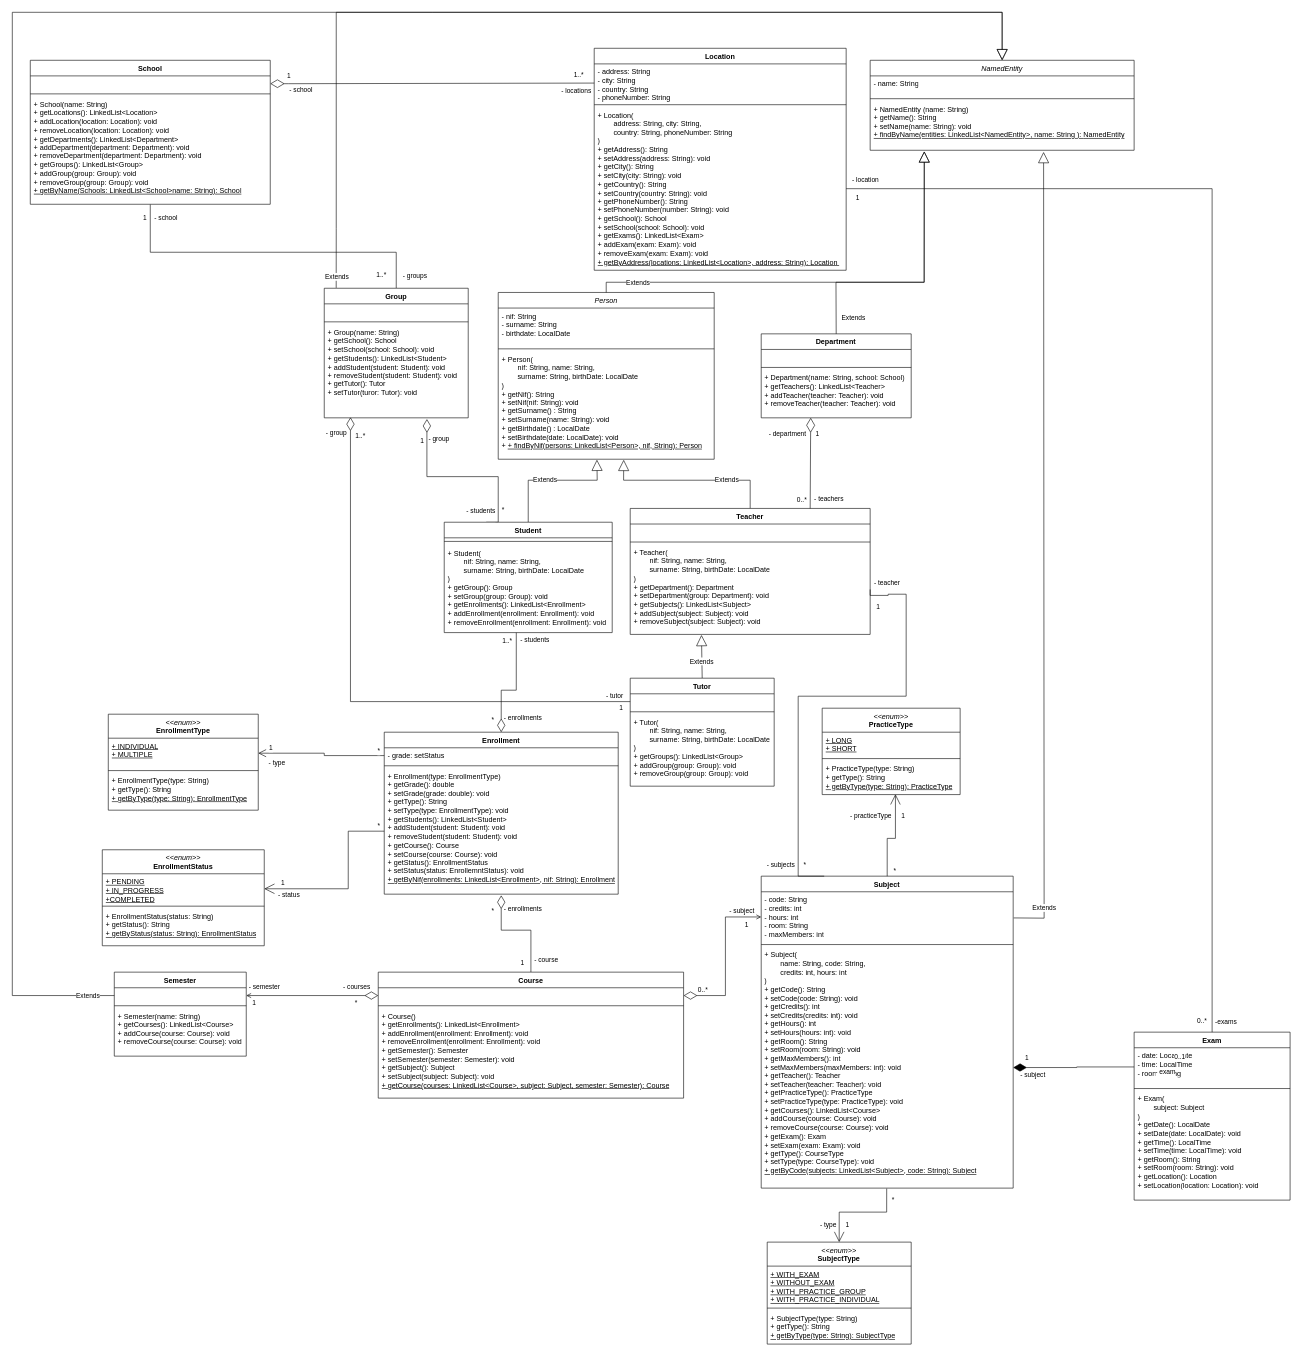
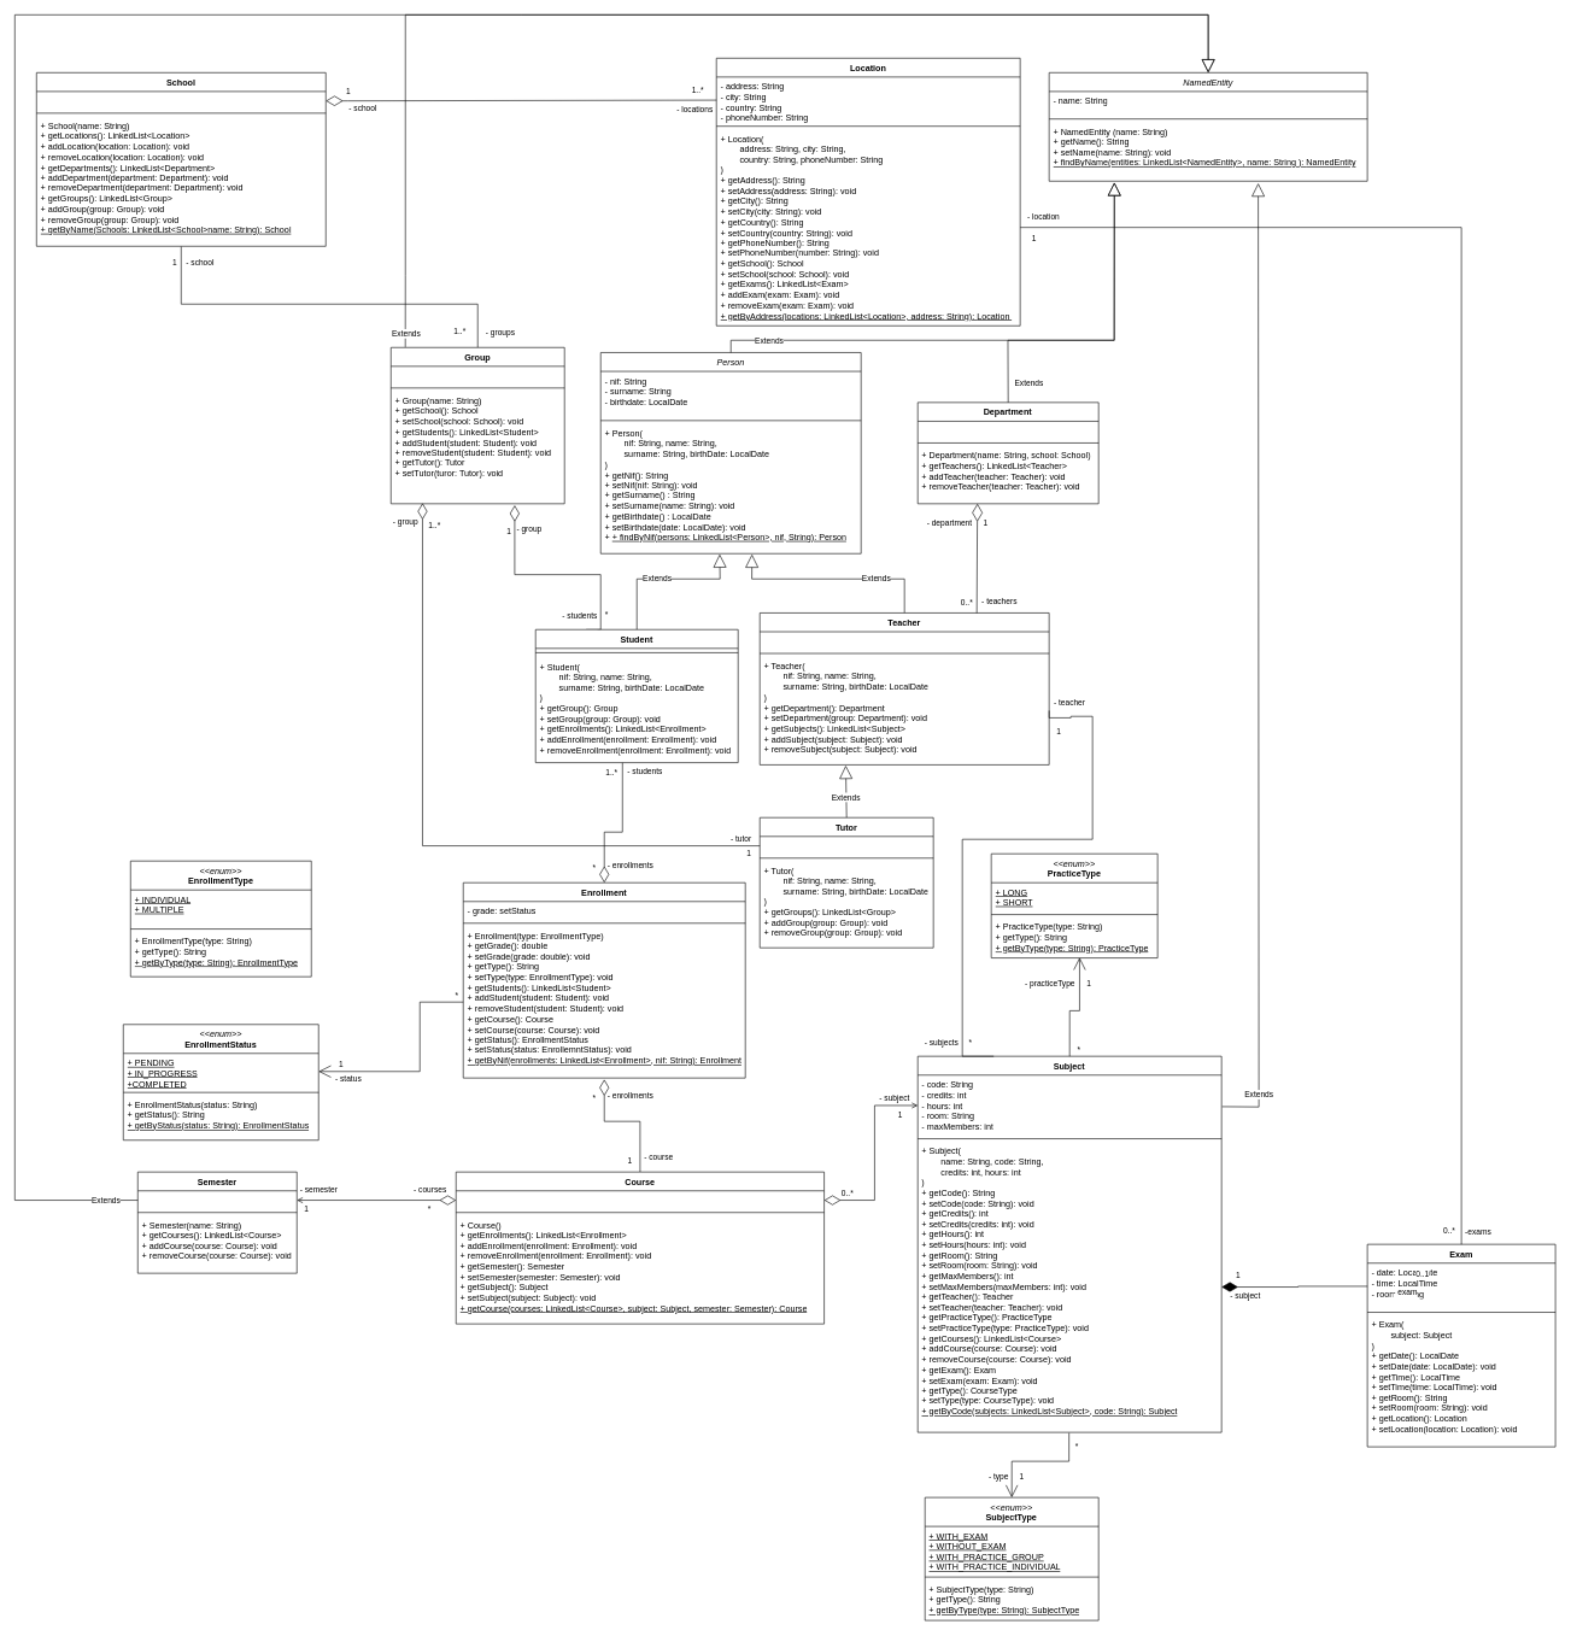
- <mxCell id="127" style="edgeStyle=orthogonalEdgeStyle;rounded=0;orthogonalLoop=1;jettySize=auto;html=1;exitX=0;exitY=0.5;exitDx=0;exitDy=0;entryX=1;entryY=0.5;entryDx=0;entryDy=0;endArrow=open;endFill=0;startSize=7;endSize=11;" parent="1" source="69" target="124" edge="1"><mxGeometry relative="1" as="geometry" /></mxCell>
- <mxCell id="128" value="1" style="edgeLabel;html=1;align=center;verticalAlign=middle;resizable=0;points=[];" parent="127" vertex="1" connectable="0"><mxGeometry x="0.222" y="1" relative="1" as="geometry"><mxPoint x="-63" y="-10" as="offset" /></mxGeometry></mxCell>
- <mxCell id="129" value="- type" style="edgeLabel;html=1;align=center;verticalAlign=middle;resizable=0;points=[];" parent="127" vertex="1" connectable="0"><mxGeometry x="-0.051" y="-2" relative="1" as="geometry"><mxPoint x="-82" y="13" as="offset" /></mxGeometry></mxCell>
- <mxCell id="130" value="*" style="edgeLabel;html=1;align=center;verticalAlign=bottom;resizable=0;points=[];" parent="127" vertex="1" connectable="0"><mxGeometry x="-0.604" y="4" relative="1" as="geometry"><mxPoint x="32" y="-3" as="offset" /></mxGeometry></mxCell>
